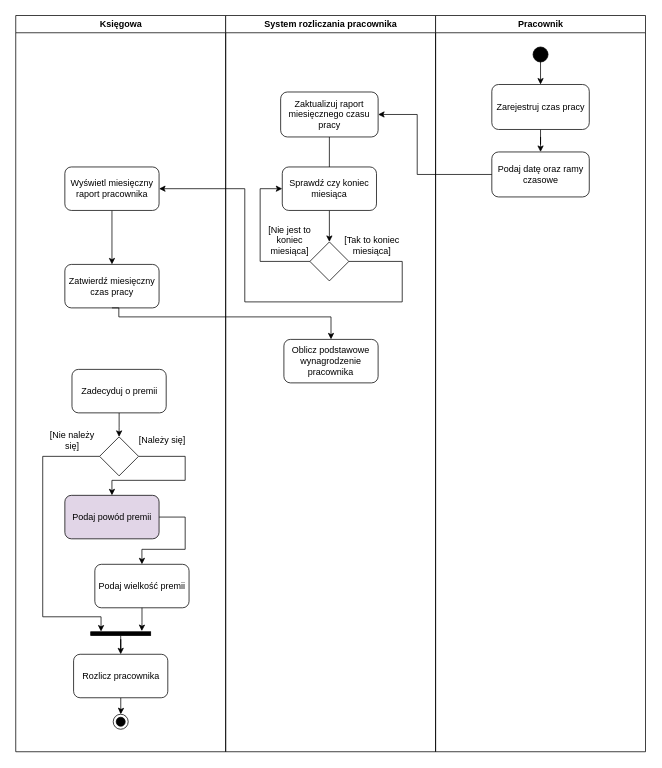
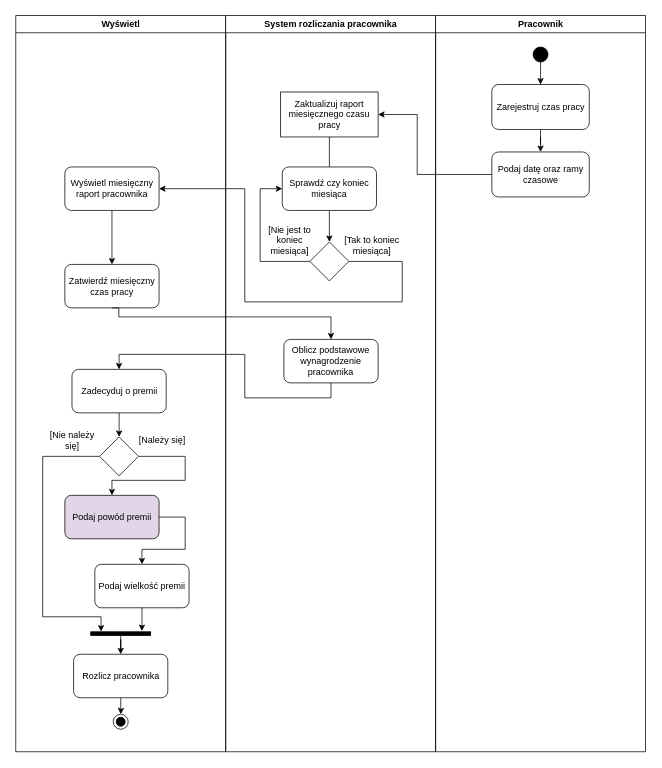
- <mxCell id="2" value="Księgowa" style="swimlane;whiteSpace=wrap" parent="1" vertex="1"><mxGeometry x="20.5" y="20" width="280" height="982" as="geometry" /></mxCell>
+ <mxCell id="2" value="Wyświetl" style="swimlane;whiteSpace=wrap" parent="1" vertex="1"><mxGeometry x="20.5" y="20" width="280" height="982" as="geometry" /></mxCell>
- <mxCell id="24" value="Zaktualizuj raport miesięcznego czasu pracy" style="rounded=1;whiteSpace=wrap;html=1;" parent="22" vertex="1"><mxGeometry x="73.34" y="102" width="130" height="60" as="geometry" /></mxCell>
+ <mxCell id="24" value="Zaktualizuj raport miesięcznego czasu pracy" style="whiteSpace=wrap;html=1;rounded=0;" parent="22" vertex="1"><mxGeometry x="73.34" y="102" width="130" height="60" as="geometry" /></mxCell>
+ <mxCell id="41" style="edgeStyle=orthogonalEdgeStyle;rounded=0;orthogonalLoop=1;jettySize=auto;html=1;exitX=0.5;exitY=1;exitDx=0;exitDy=0;entryX=0.5;entryY=0;entryDx=0;entryDy=0;" parent="1" source="31" target="8" edge="1"><mxGeometry relative="1" as="geometry"><Array as="points"><mxPoint x="441" y="530" /><mxPoint x="326" y="530" /><mxPoint x="326" y="472" /><mxPoint x="158" y="472" /></Array></mxGeometry></mxCell>
